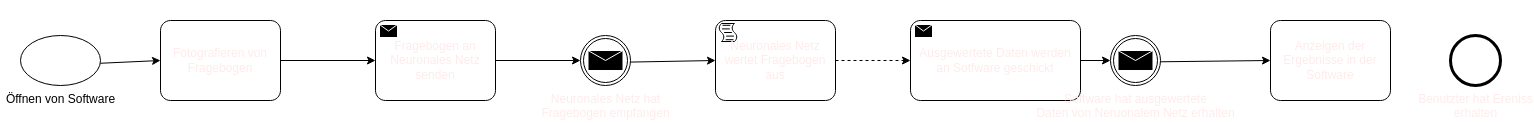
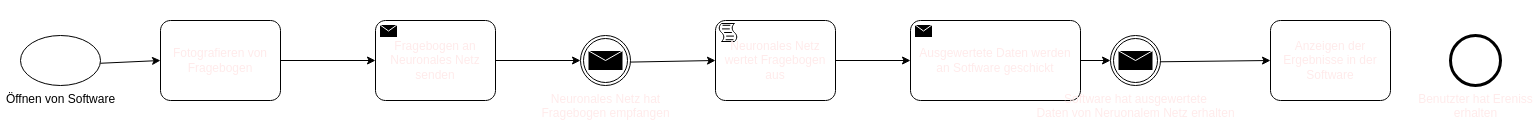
- <mxCell id="6" value="" style="edgeStyle=none;html=1;fontColor=#ffebeb;dashed=1;" edge="1" parent="1" source="7" target="13"><mxGeometry relative="1" as="geometry" /></mxCell>
+ <mxCell id="6" value="" style="edgeStyle=none;html=1;fontColor=#ffebeb;" edge="1" parent="1" source="7" target="13"><mxGeometry relative="1" as="geometry" /></mxCell>
